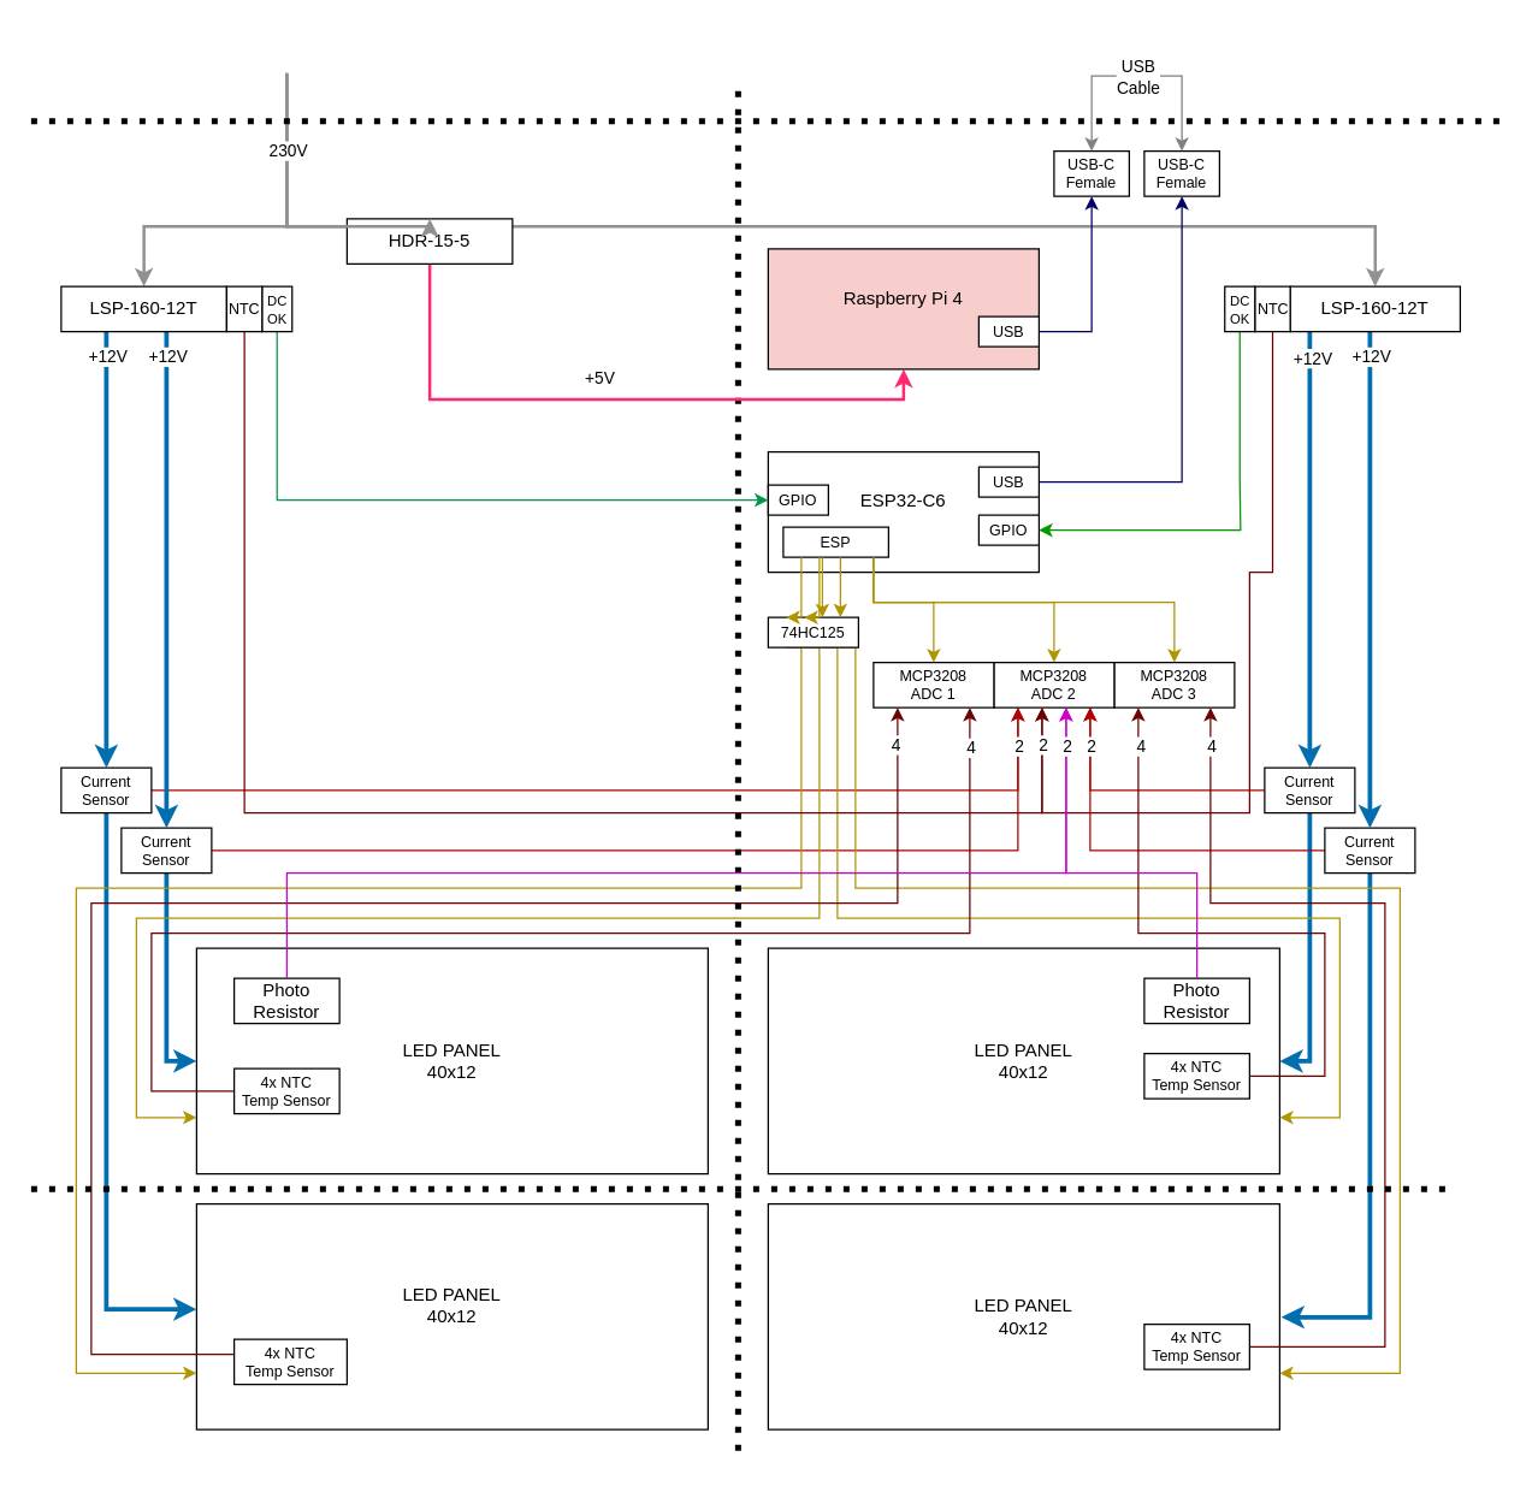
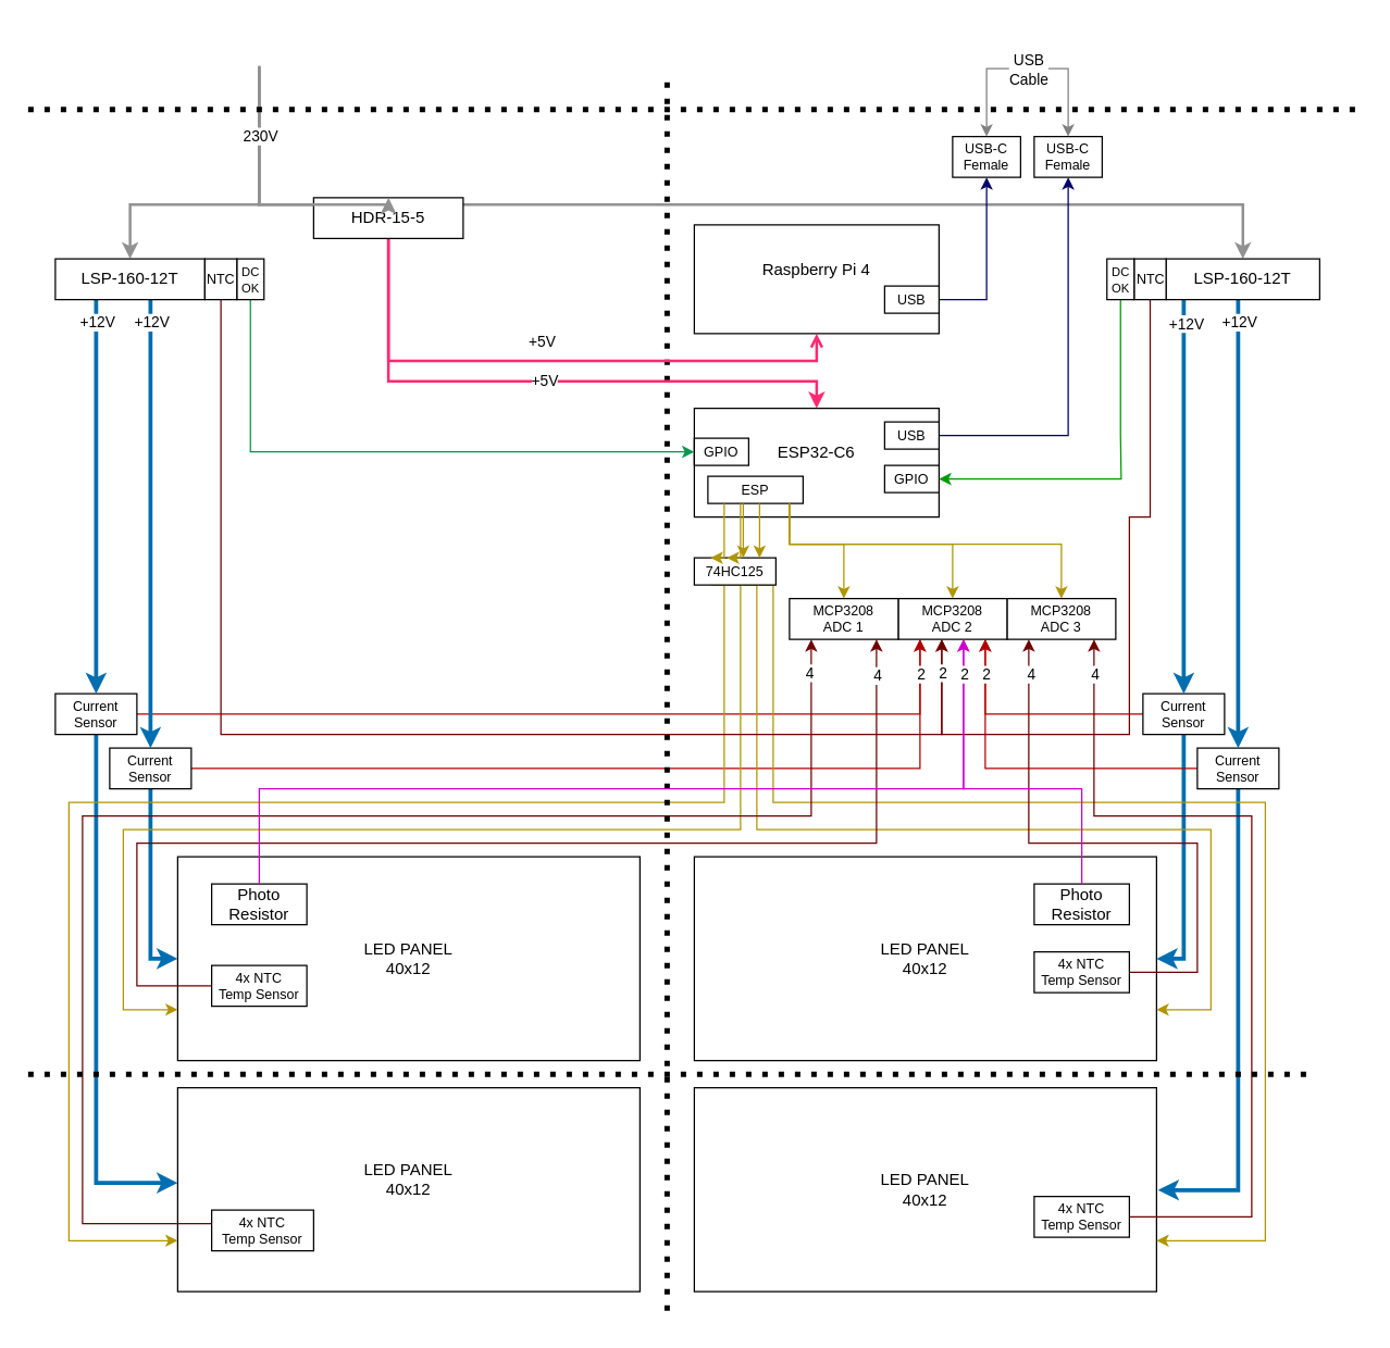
- <mxCell id="87" value="Raspberry Pi 4" style="rounded=0;whiteSpace=wrap;html=1;align=center;verticalAlign=middle;labelPosition=center;verticalLabelPosition=middle;spacingRight=0;spacingBottom=14;fillColor=#f8cecc;" parent="1" vertex="1"><mxGeometry x="510" y="165" width="180" height="80" as="geometry" /></mxCell>
+ <mxCell id="87" value="Raspberry Pi 4" style="rounded=0;whiteSpace=wrap;html=1;align=center;verticalAlign=middle;labelPosition=center;verticalLabelPosition=middle;spacingRight=0;spacingBottom=14;" parent="1" vertex="1"><mxGeometry x="510" y="165" width="180" height="80" as="geometry" /></mxCell>
- <mxCell id="57" style="edgeStyle=orthogonalEdgeStyle;rounded=0;orthogonalLoop=1;jettySize=auto;html=1;entryX=0.5;entryY=1;entryDx=0;entryDy=0;strokeColor=#FF2970;strokeWidth=2;" parent="1" source="59" target="87" edge="1"><mxGeometry relative="1" as="geometry"><Array as="points"><mxPoint x="285" y="265" /><mxPoint x="600" y="265" /></Array></mxGeometry></mxCell>
+ <mxCell id="57" style="edgeStyle=orthogonalEdgeStyle;rounded=0;orthogonalLoop=1;jettySize=auto;html=1;entryX=0.5;entryY=1;entryDx=0;entryDy=0;strokeColor=#FF2970;strokeWidth=2;endArrow=open;" parent="1" source="59" target="87" edge="1"><mxGeometry relative="1" as="geometry"><Array as="points"><mxPoint x="285" y="265" /><mxPoint x="600" y="265" /></Array></mxGeometry></mxCell>
+ <mxCell id="56" value="+5V" style="edgeStyle=orthogonalEdgeStyle;rounded=0;orthogonalLoop=1;jettySize=auto;html=1;strokeWidth=2;strokeColor=#FF2970;entryX=0.5;entryY=0;entryDx=0;entryDy=0;" parent="1" source="59" target="12" edge="1"><mxGeometry relative="1" as="geometry"><mxPoint x="510" y="300" as="targetPoint" /><Array as="points"><mxPoint x="285" y="280" /><mxPoint x="600" y="280" /></Array></mxGeometry></mxCell>
